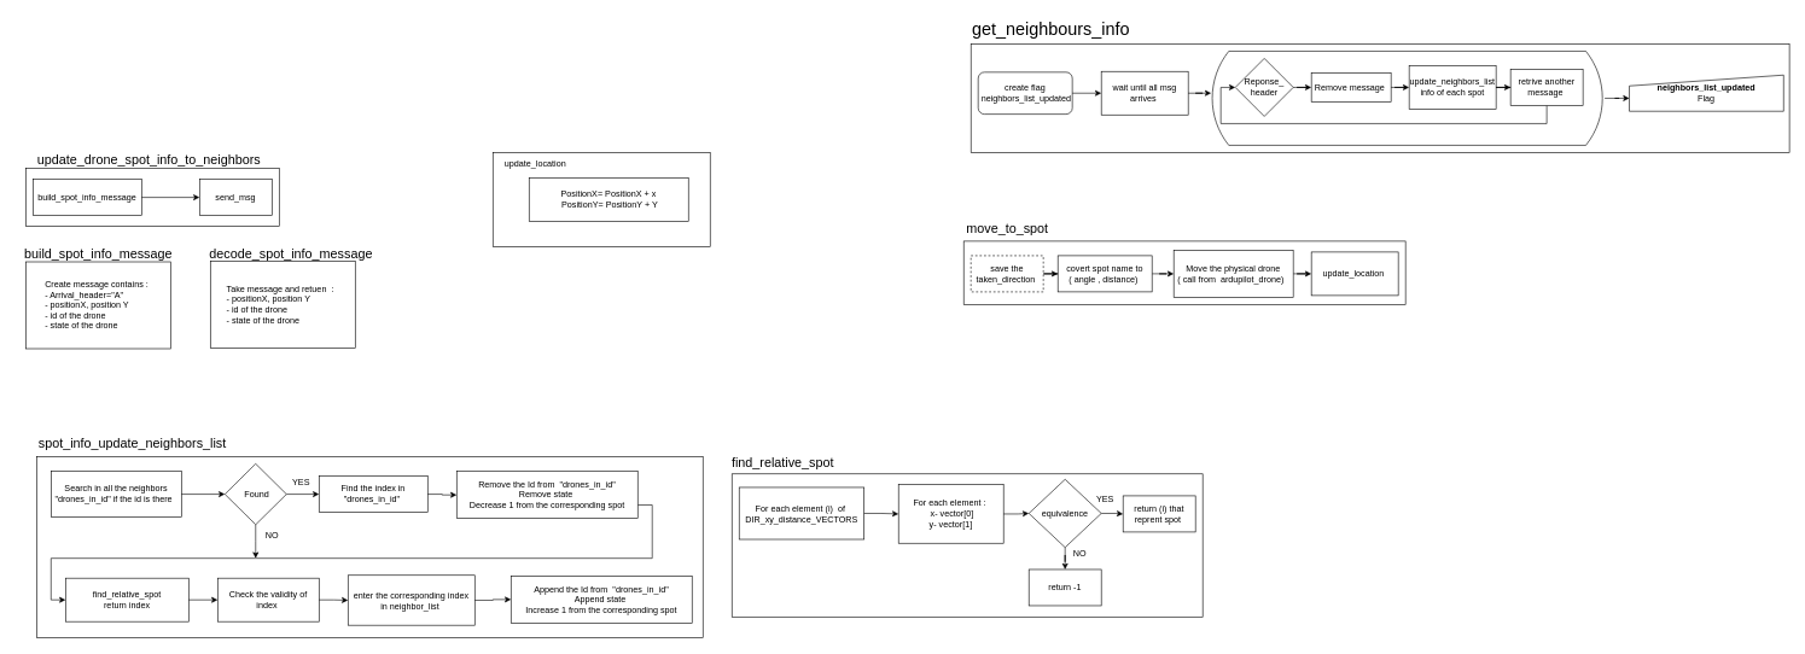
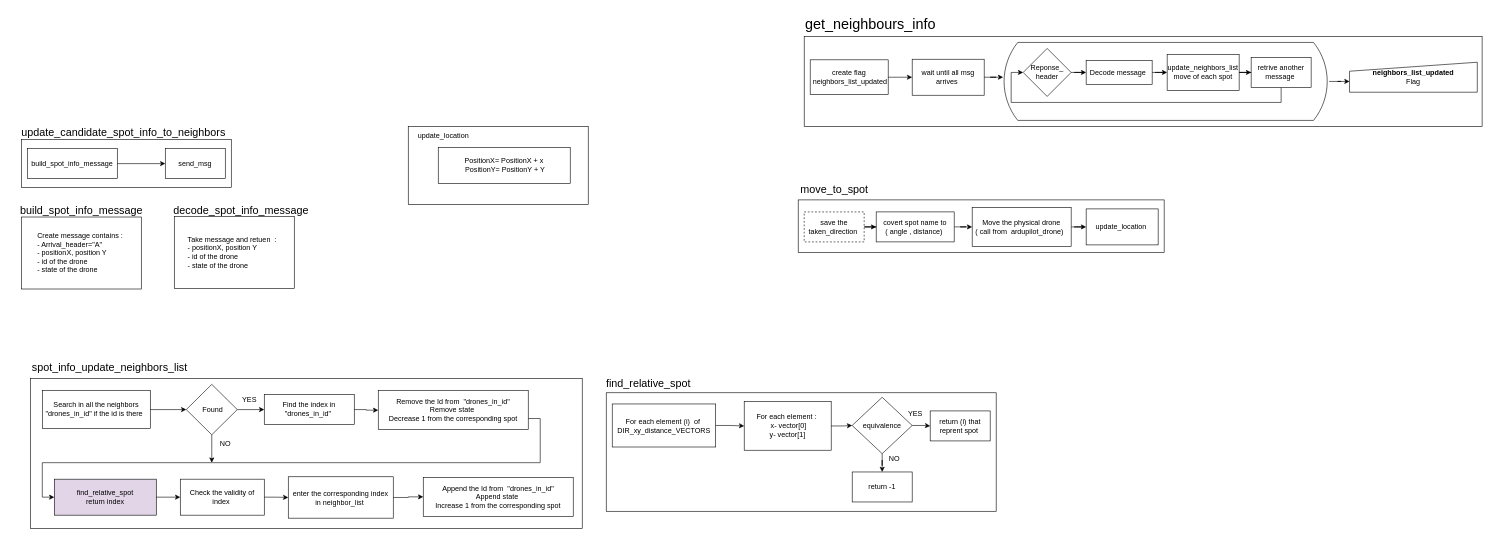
- <mxCell id="70" value="Remove message&amp;nbsp;" style="rounded=0;whiteSpace=wrap;html=1;" vertex="1" parent="63"><mxGeometry x="480" y="80" width="110" height="40" as="geometry" /></mxCell>
+ <mxCell id="70" value="Decode message&amp;nbsp;" style="rounded=0;whiteSpace=wrap;html=1;" vertex="1" parent="63"><mxGeometry x="480" y="80" width="110" height="40" as="geometry" /></mxCell>
- <mxCell id="72" value="update_neighbors_list&lt;br&gt;info of each spot" style="rounded=0;whiteSpace=wrap;html=1;" vertex="1" parent="63"><mxGeometry x="615" y="70" width="120" height="60" as="geometry" /></mxCell>
+ <mxCell id="72" value="update_neighbors_list&lt;br&gt;move of each spot" style="rounded=0;whiteSpace=wrap;html=1;" vertex="1" parent="63"><mxGeometry x="615" y="70" width="120" height="60" as="geometry" /></mxCell>
- <mxCell id="65" value="create flag&lt;br&gt;&amp;nbsp;neighbors_list_updated" style="whiteSpace=wrap;html=1;rounded=1;" vertex="1" parent="63"><mxGeometry x="20" y="79" width="130" height="58" as="geometry" /></mxCell>
+ <mxCell id="65" value="create flag&lt;br&gt;&amp;nbsp;neighbors_list_updated" style="rounded=0;whiteSpace=wrap;html=1;" vertex="1" parent="63"><mxGeometry x="20" y="79" width="130" height="58" as="geometry" /></mxCell>
- <mxCell id="42" value="&lt;font style=&quot;font-size: 18px;&quot;&gt;update_drone_spot_info_to_neighbors&lt;/font&gt;" style="text;html=1;align=center;verticalAlign=middle;resizable=0;points=[];autosize=1;strokeColor=none;fillColor=none;" vertex="1" parent="37"><mxGeometry width="360" height="40" as="geometry" /></mxCell>
+ <mxCell id="42" value="&lt;font style=&quot;font-size: 18px;&quot;&gt;update_candidate_spot_info_to_neighbors&lt;/font&gt;" style="text;html=1;align=center;verticalAlign=middle;resizable=0;points=[];autosize=1;strokeColor=none;fillColor=none;" vertex="1" parent="37"><mxGeometry width="360" height="40" as="geometry" /></mxCell>
- <mxCell id="4" value="find_relative_spot&lt;br&gt;return index" style="rounded=0;whiteSpace=wrap;html=1;" vertex="1" parent="2"><mxGeometry x="48" y="206.5" width="170" height="60" as="geometry" /></mxCell>
+ <mxCell id="4" value="find_relative_spot&lt;br&gt;return index" style="rounded=0;whiteSpace=wrap;html=1;fillColor=#e1d5e7;" vertex="1" parent="2"><mxGeometry x="48" y="206.5" width="170" height="60" as="geometry" /></mxCell>
